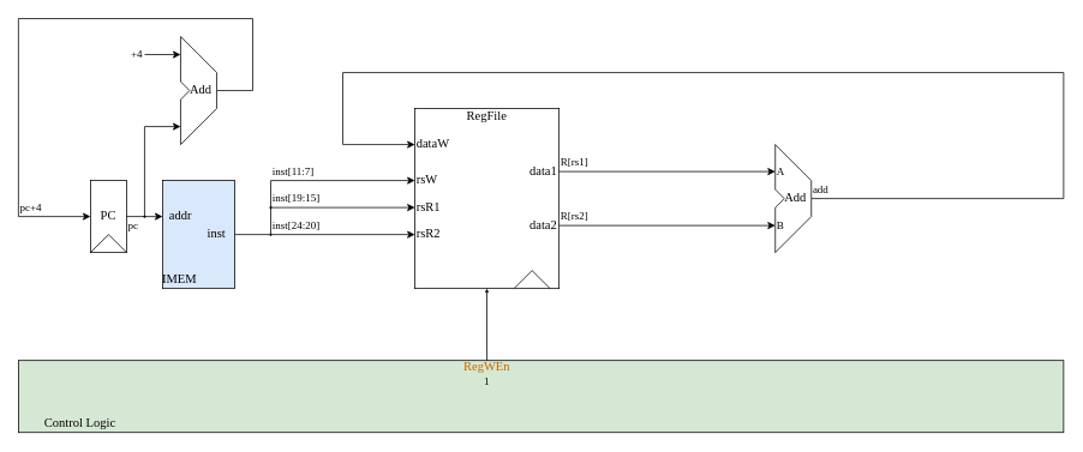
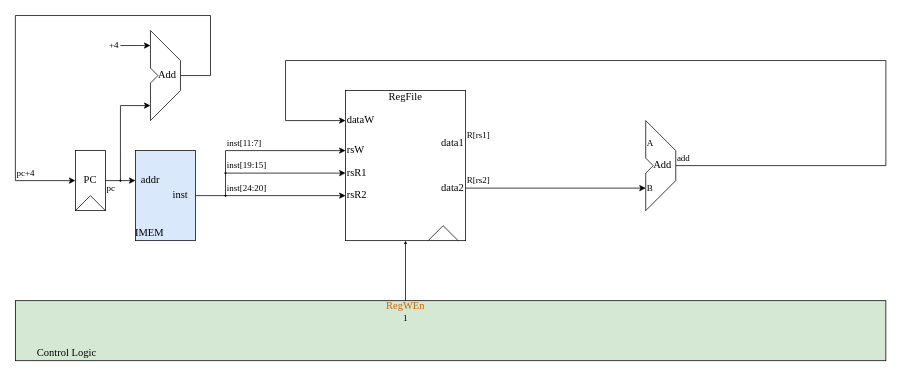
- <mxCell id="13" style="edgeStyle=orthogonalEdgeStyle;rounded=0;orthogonalLoop=1;jettySize=auto;html=1;entryX=0;entryY=0.5;entryDx=0;entryDy=0;fontFamily=Ubuntu mono;" parent="1" source="44" target="21" edge="1"><mxGeometry relative="1" as="geometry" /></mxCell>
